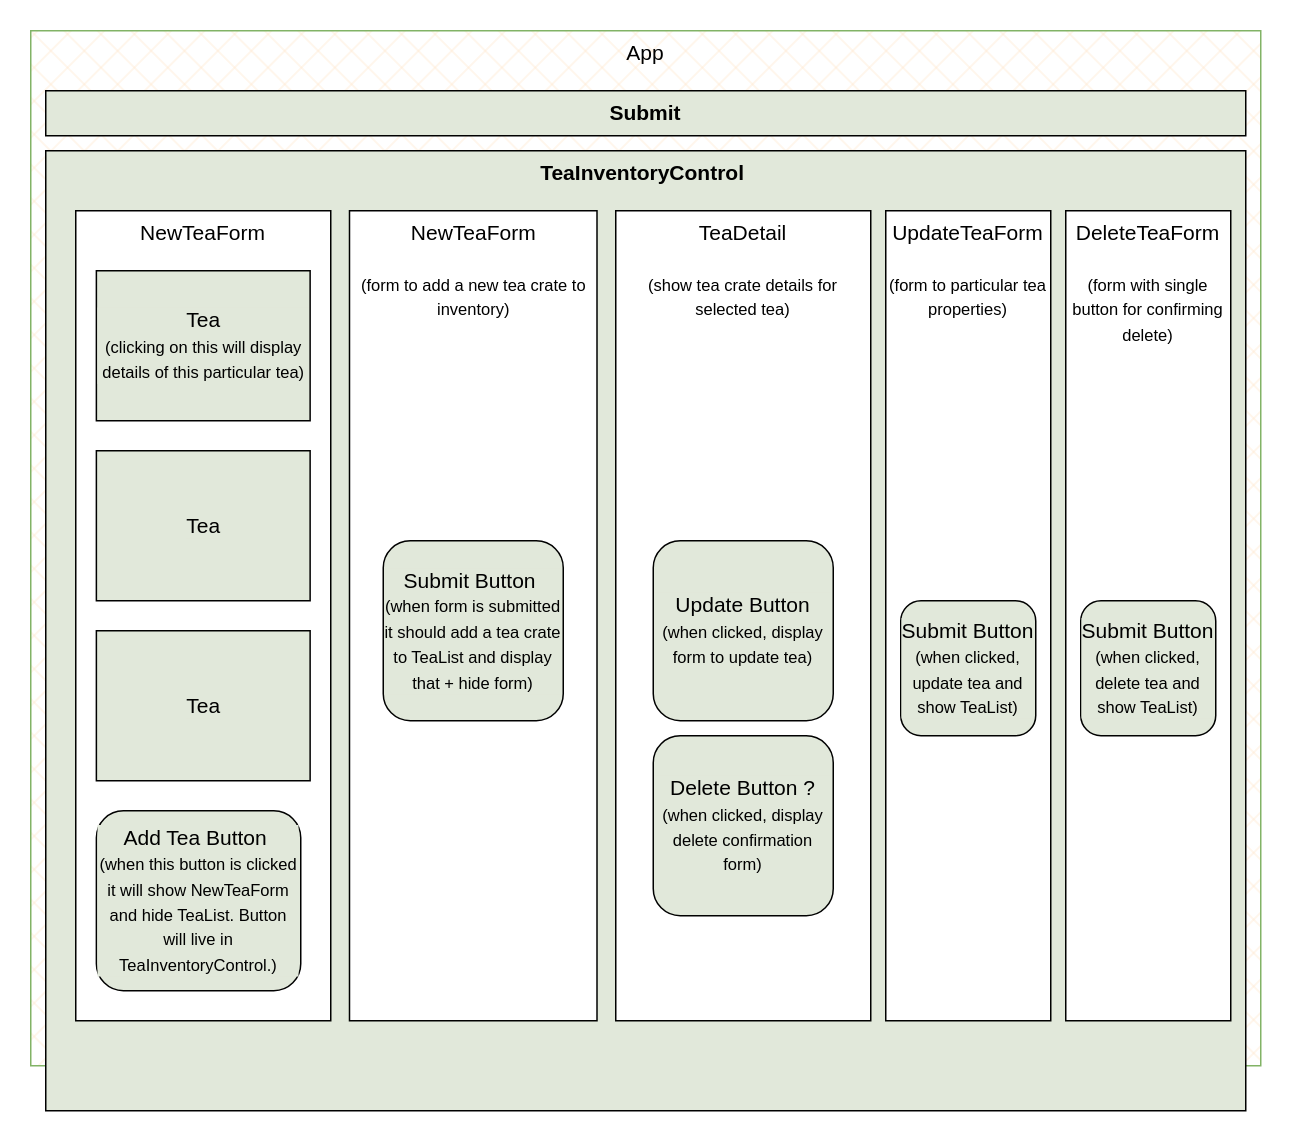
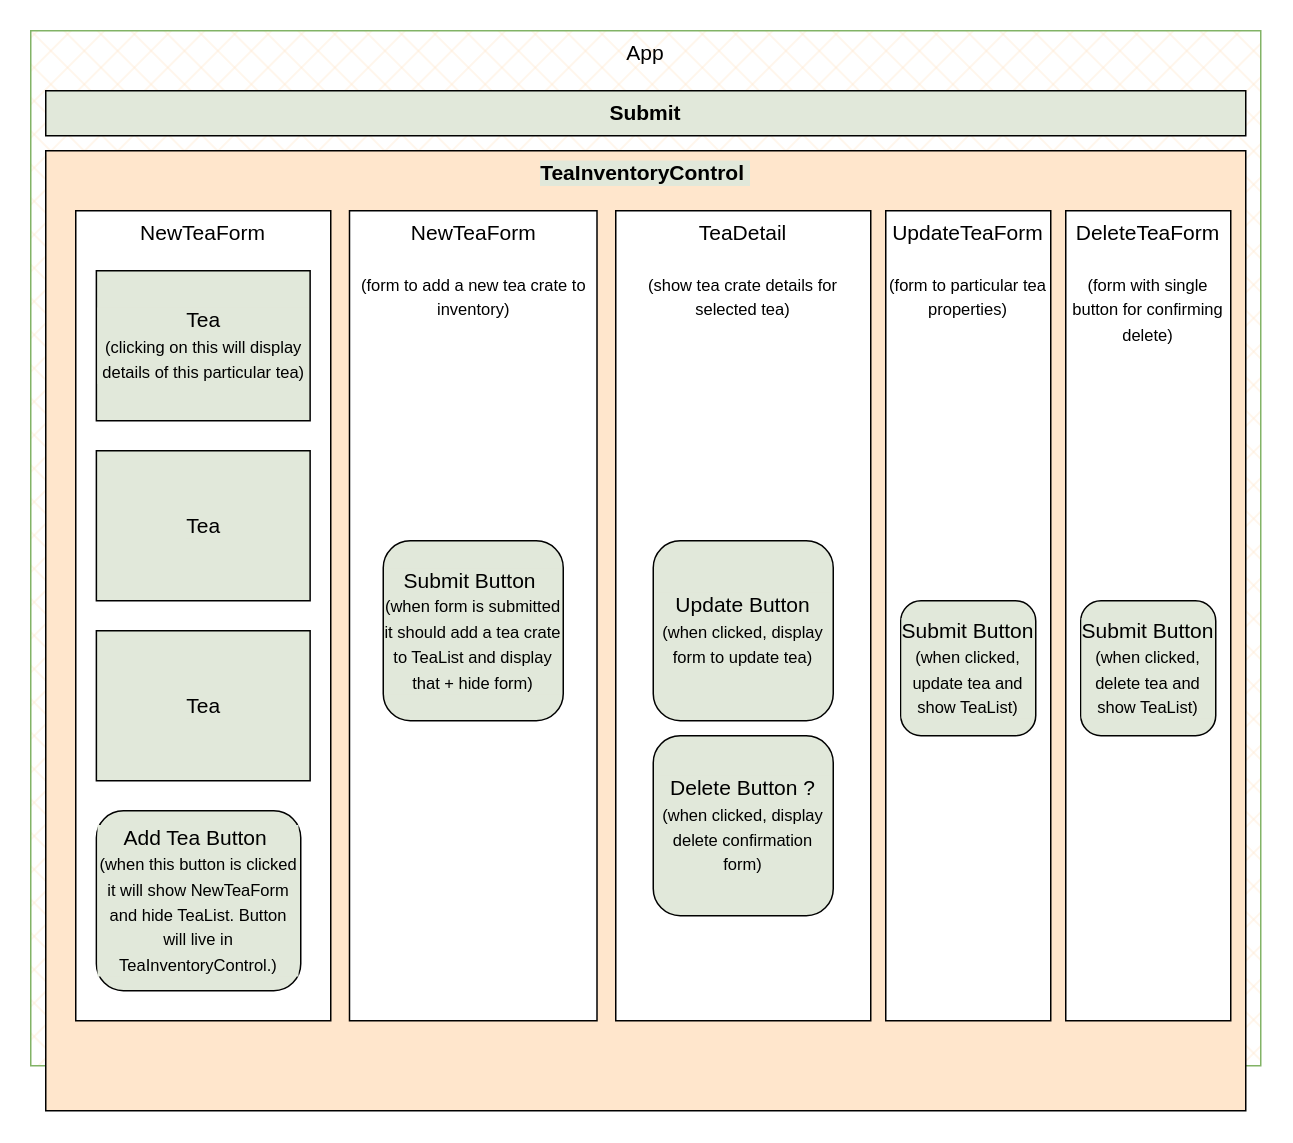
- <mxCell id="3" value="&lt;b&gt;&lt;font style=&quot;font-size: 14px;&quot;&gt;TeaInventoryControl&amp;nbsp;&lt;/font&gt;&lt;/b&gt;" style="rounded=0;whiteSpace=wrap;html=1;verticalAlign=top;labelBackgroundColor=#E1E8DA;fillColor=#E1E8DA;strokeColor=default;fillStyle=auto;" vertex="1" parent="1"><mxGeometry x="30" y="100" width="800" height="640" as="geometry" /></mxCell>
+ <mxCell id="3" value="&lt;b&gt;&lt;font style=&quot;font-size: 14px;&quot;&gt;TeaInventoryControl&amp;nbsp;&lt;/font&gt;&lt;/b&gt;" style="rounded=0;whiteSpace=wrap;html=1;verticalAlign=top;labelBackgroundColor=#E1E8DA;fillColor=#ffe6cc;strokeColor=default;fillStyle=auto;" vertex="1" parent="1"><mxGeometry x="30" y="100" width="800" height="640" as="geometry" /></mxCell>
